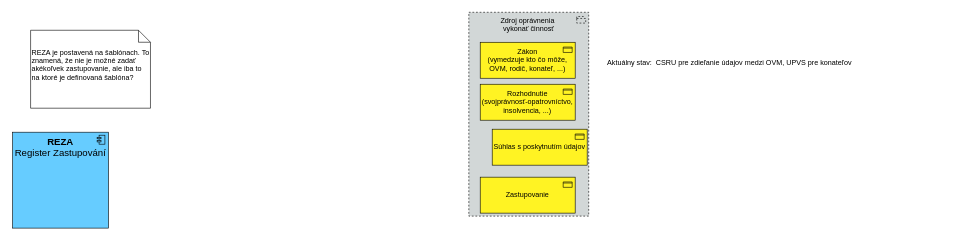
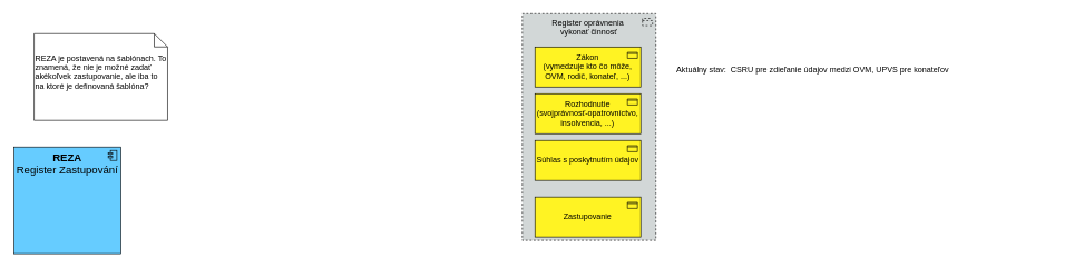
- <mxCell id="2" value="Zdroj oprávnenia&amp;nbsp;&lt;div&gt;vykonať činnosť&lt;/div&gt;" style="html=1;outlineConnect=0;whiteSpace=wrap;shape=mxgraph.archimate3.application;appType=grouping;archiType=square;dashed=1;fillColor=#D2D7D7;verticalAlign=top;strokeColor=#000000;" parent="1" vertex="1"><mxGeometry x="781" y="20" width="200" height="340" as="geometry" /></mxCell>
+ <mxCell id="2" value="Register oprávnenia&amp;nbsp;&lt;div&gt;vykonať činnosť&lt;/div&gt;" style="html=1;outlineConnect=0;whiteSpace=wrap;shape=mxgraph.archimate3.application;appType=grouping;archiType=square;dashed=1;fillColor=#D2D7D7;verticalAlign=top;strokeColor=#000000;" parent="1" vertex="1"><mxGeometry x="781" y="20" width="200" height="340" as="geometry" /></mxCell>
- <mxCell id="7" value="Súhlas s poskytnutím údajov" style="html=1;outlineConnect=0;whiteSpace=wrap;fillColor=#FFF323;shape=mxgraph.archimate3.application;appType=passive;archiType=square;strokeColor=#000000;" parent="1" vertex="1"><mxGeometry x="820.003" y="215" width="158.421" height="60" as="geometry" /></mxCell>
+ <mxCell id="7" value="Súhlas s poskytnutím údajov" style="html=1;outlineConnect=0;whiteSpace=wrap;fillColor=#FFF323;shape=mxgraph.archimate3.application;appType=passive;archiType=square;strokeColor=#000000;" parent="1" vertex="1"><mxGeometry x="800.003" y="210" width="158.421" height="60" as="geometry" /></mxCell>
